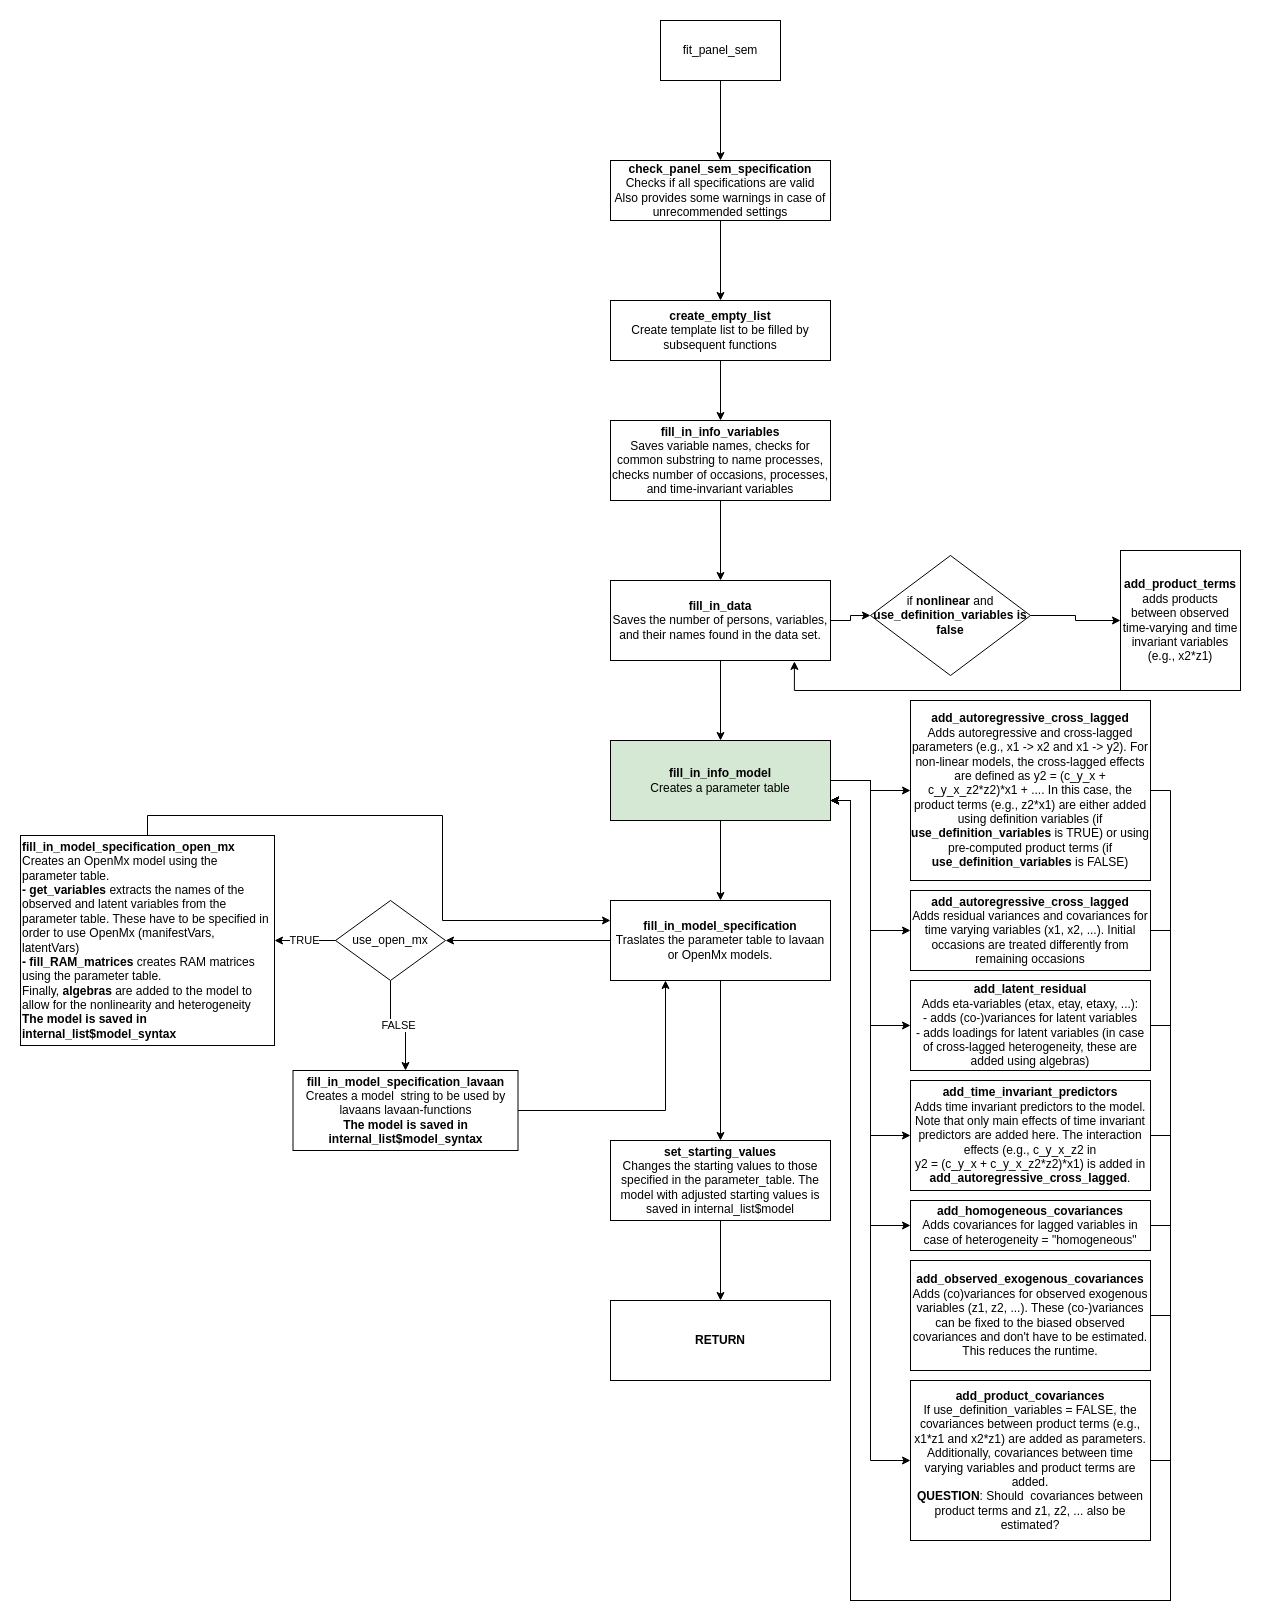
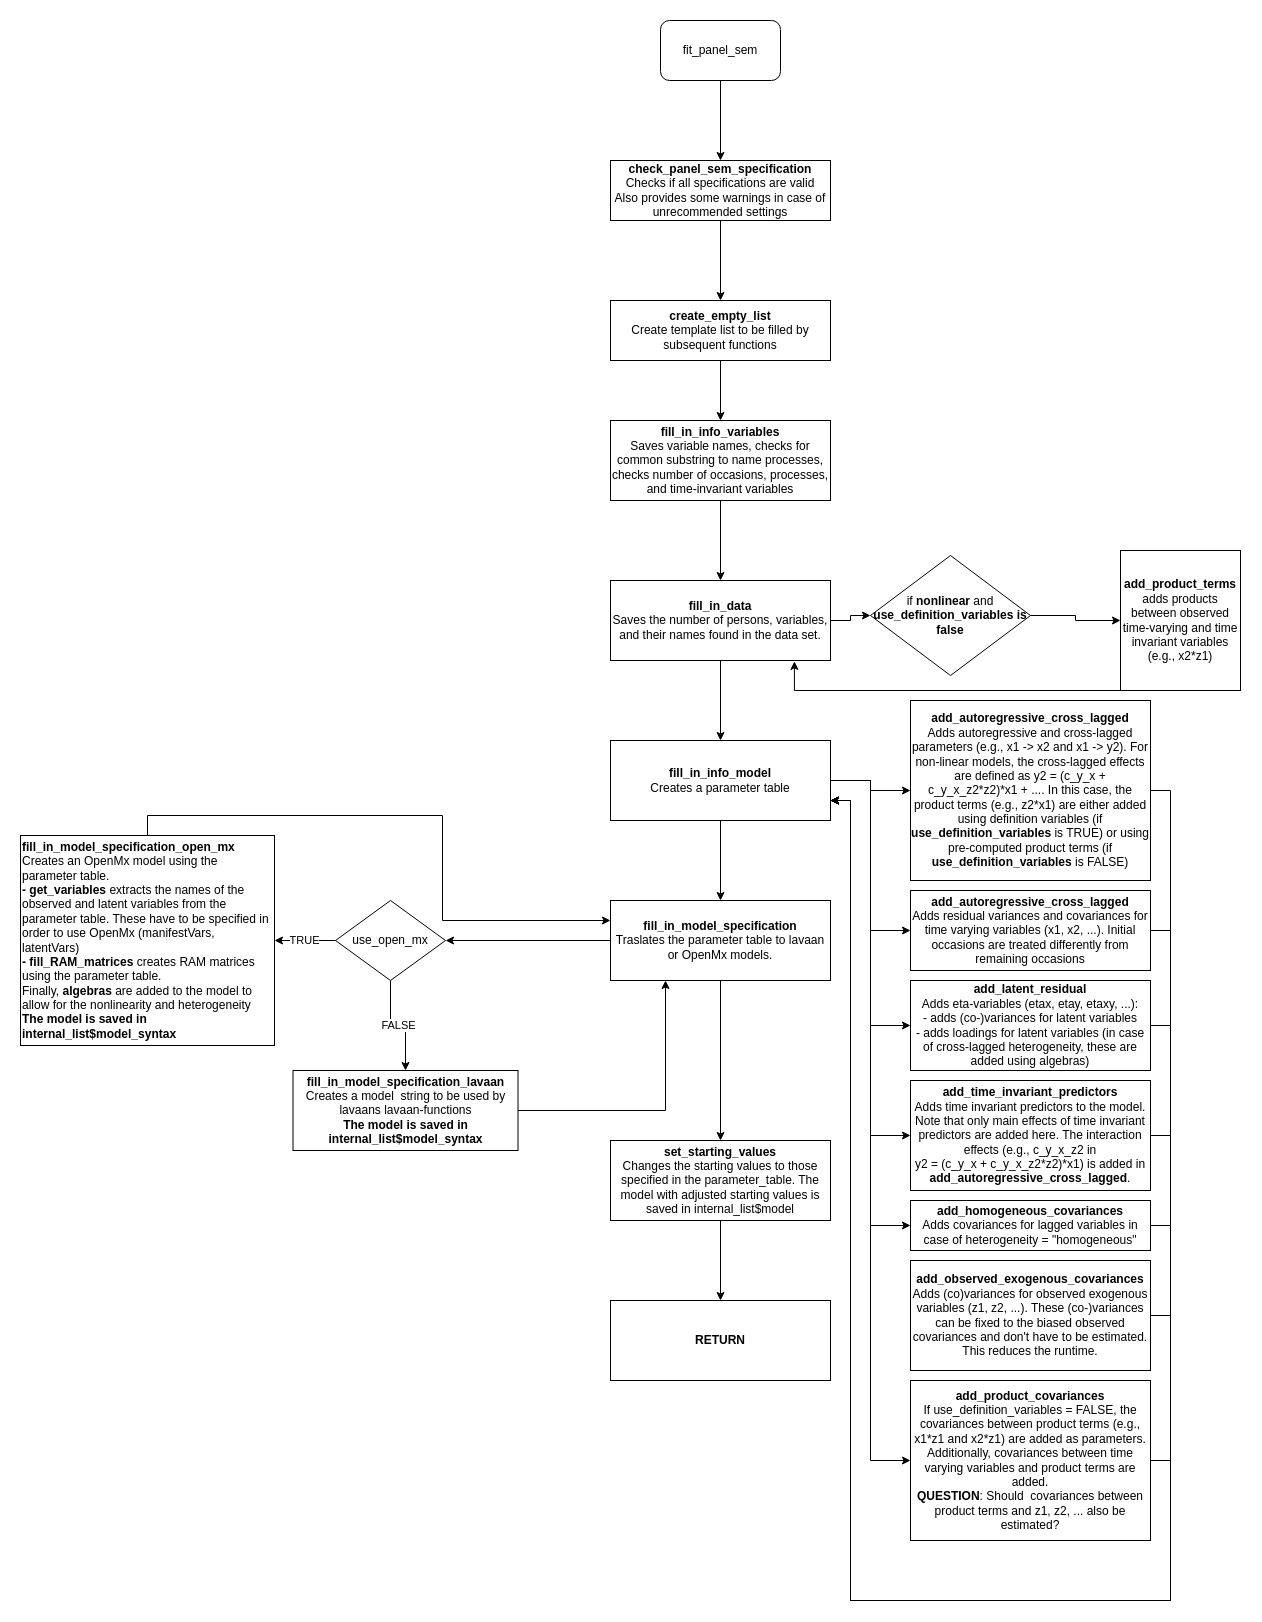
- <mxCell id="3" value="fit_panel_sem" style="rounded=0;whiteSpace=wrap;html=1;" vertex="1" parent="1"><mxGeometry x="660" y="20" width="120" height="60" as="geometry" /></mxCell>
+ <mxCell id="3" value="fit_panel_sem" style="whiteSpace=wrap;html=1;rounded=1;" vertex="1" parent="1"><mxGeometry x="660" y="20" width="120" height="60" as="geometry" /></mxCell>
- <mxCell id="23" value="&lt;div&gt;&lt;b&gt;fill_in_info_model&lt;/b&gt;&lt;/div&gt;Creates a parameter table" style="rounded=0;whiteSpace=wrap;html=1;fillColor=#d5e8d4;" vertex="1" parent="1"><mxGeometry x="610" y="740" width="220" height="80" as="geometry" /></mxCell>
+ <mxCell id="23" value="&lt;div&gt;&lt;b&gt;fill_in_info_model&lt;/b&gt;&lt;/div&gt;Creates a parameter table" style="rounded=0;whiteSpace=wrap;html=1;" vertex="1" parent="1"><mxGeometry x="610" y="740" width="220" height="80" as="geometry" /></mxCell>
